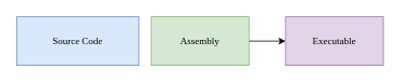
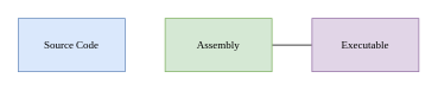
- <mxCell id="2" value="Source Code" style="rounded=0;whiteSpace=wrap;html=1;fillColor=#dae8fc;strokeColor=#6c8ebf;fontFamily=Fira Sans;fontSource=https%3A%2F%2Ffonts.googleapis.com%2Fcss%3Ffamily%3DFira%2BSans;" parent="1" vertex="1"><mxGeometry x="20" y="20" width="150" height="60" as="geometry" /></mxCell>
+ <mxCell id="2" value="Source Code" style="rounded=0;whiteSpace=wrap;html=1;fillColor=#dae8fc;strokeColor=#6c8ebf;fontFamily=Fira Sans;fontSource=https%3A%2F%2Ffonts.googleapis.com%2Fcss%3Ffamily%3DFira%2BSans;" parent="1" vertex="1"><mxGeometry x="20" y="20" width="120" height="60" as="geometry" /></mxCell>
- <mxCell id="3" value="" style="edgeStyle=orthogonalEdgeStyle;rounded=0;orthogonalLoop=1;jettySize=auto;html=1;fontFamily=Fira Sans;fontSource=https%3A%2F%2Ffonts.googleapis.com%2Fcss%3Ffamily%3DFira%2BSans;" parent="1" source="4" target="5" edge="1"><mxGeometry relative="1" as="geometry" /></mxCell>
+ <mxCell id="3" value="" style="edgeStyle=orthogonalEdgeStyle;rounded=0;orthogonalLoop=1;jettySize=auto;html=1;fontFamily=Fira Sans;fontSource=https%3A%2F%2Ffonts.googleapis.com%2Fcss%3Ffamily%3DFira%2BSans;endArrow=none;" parent="1" source="4" target="5" edge="1"><mxGeometry relative="1" as="geometry" /></mxCell>
